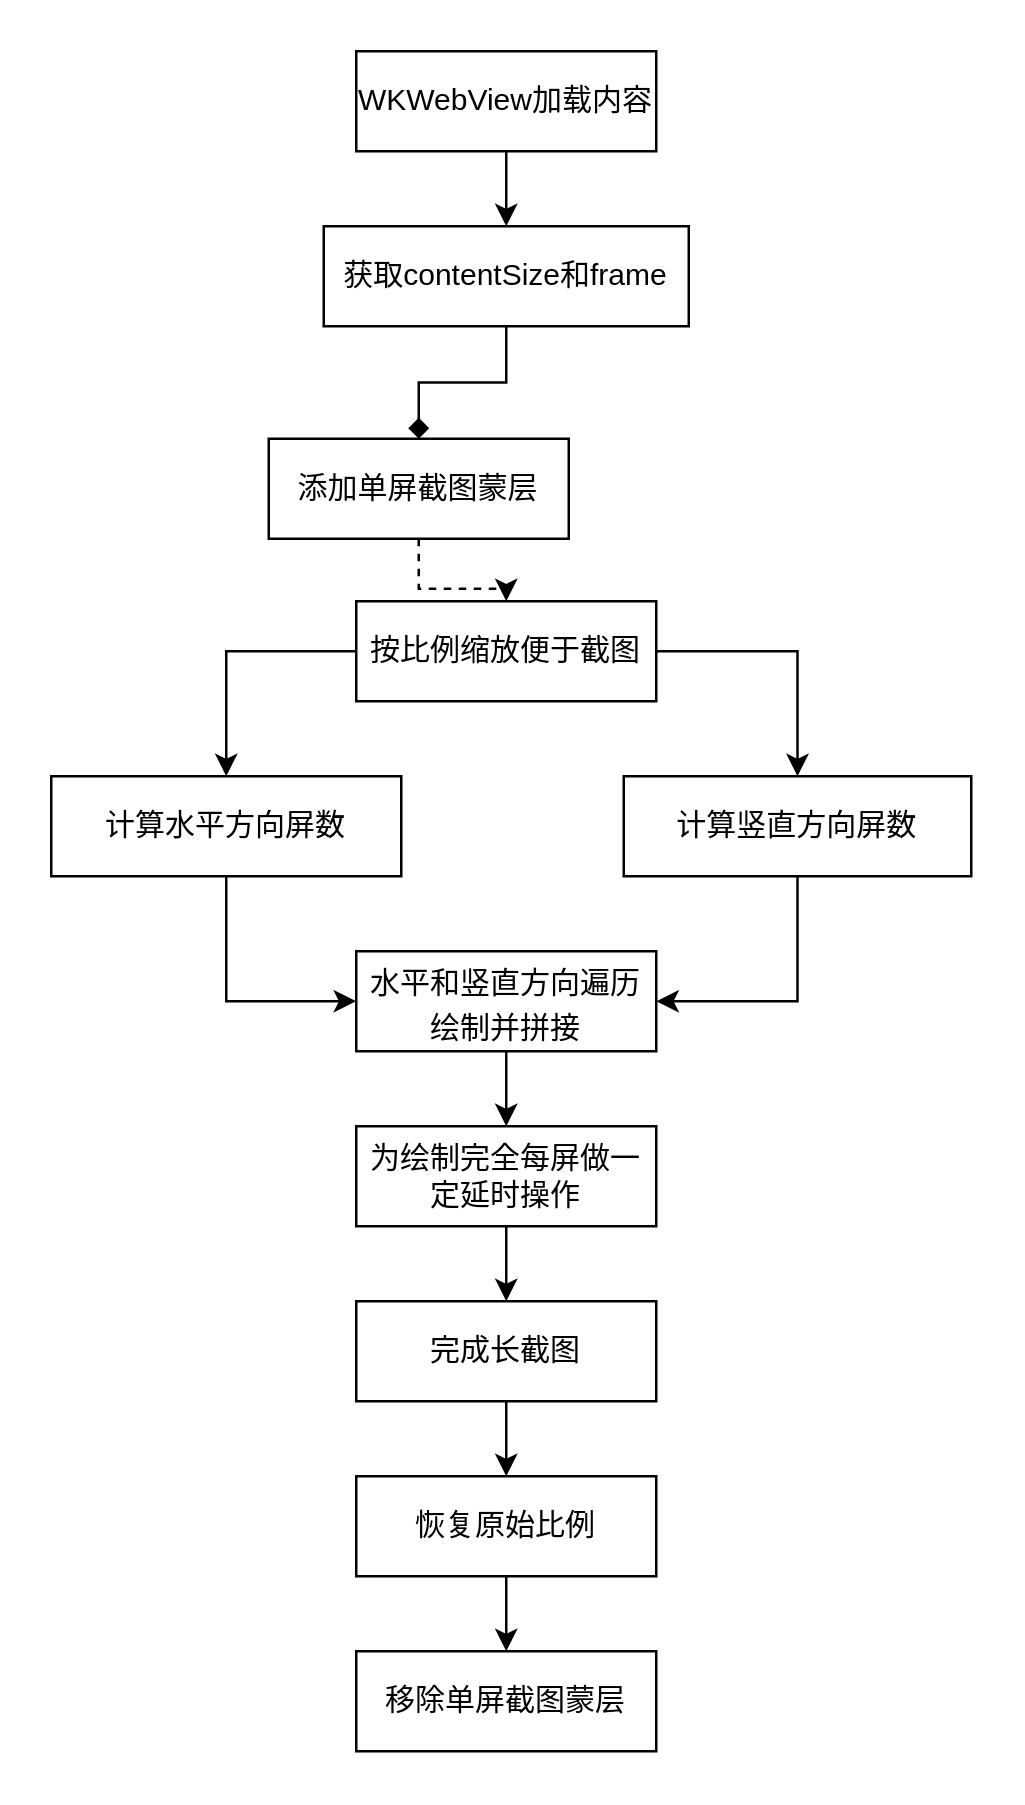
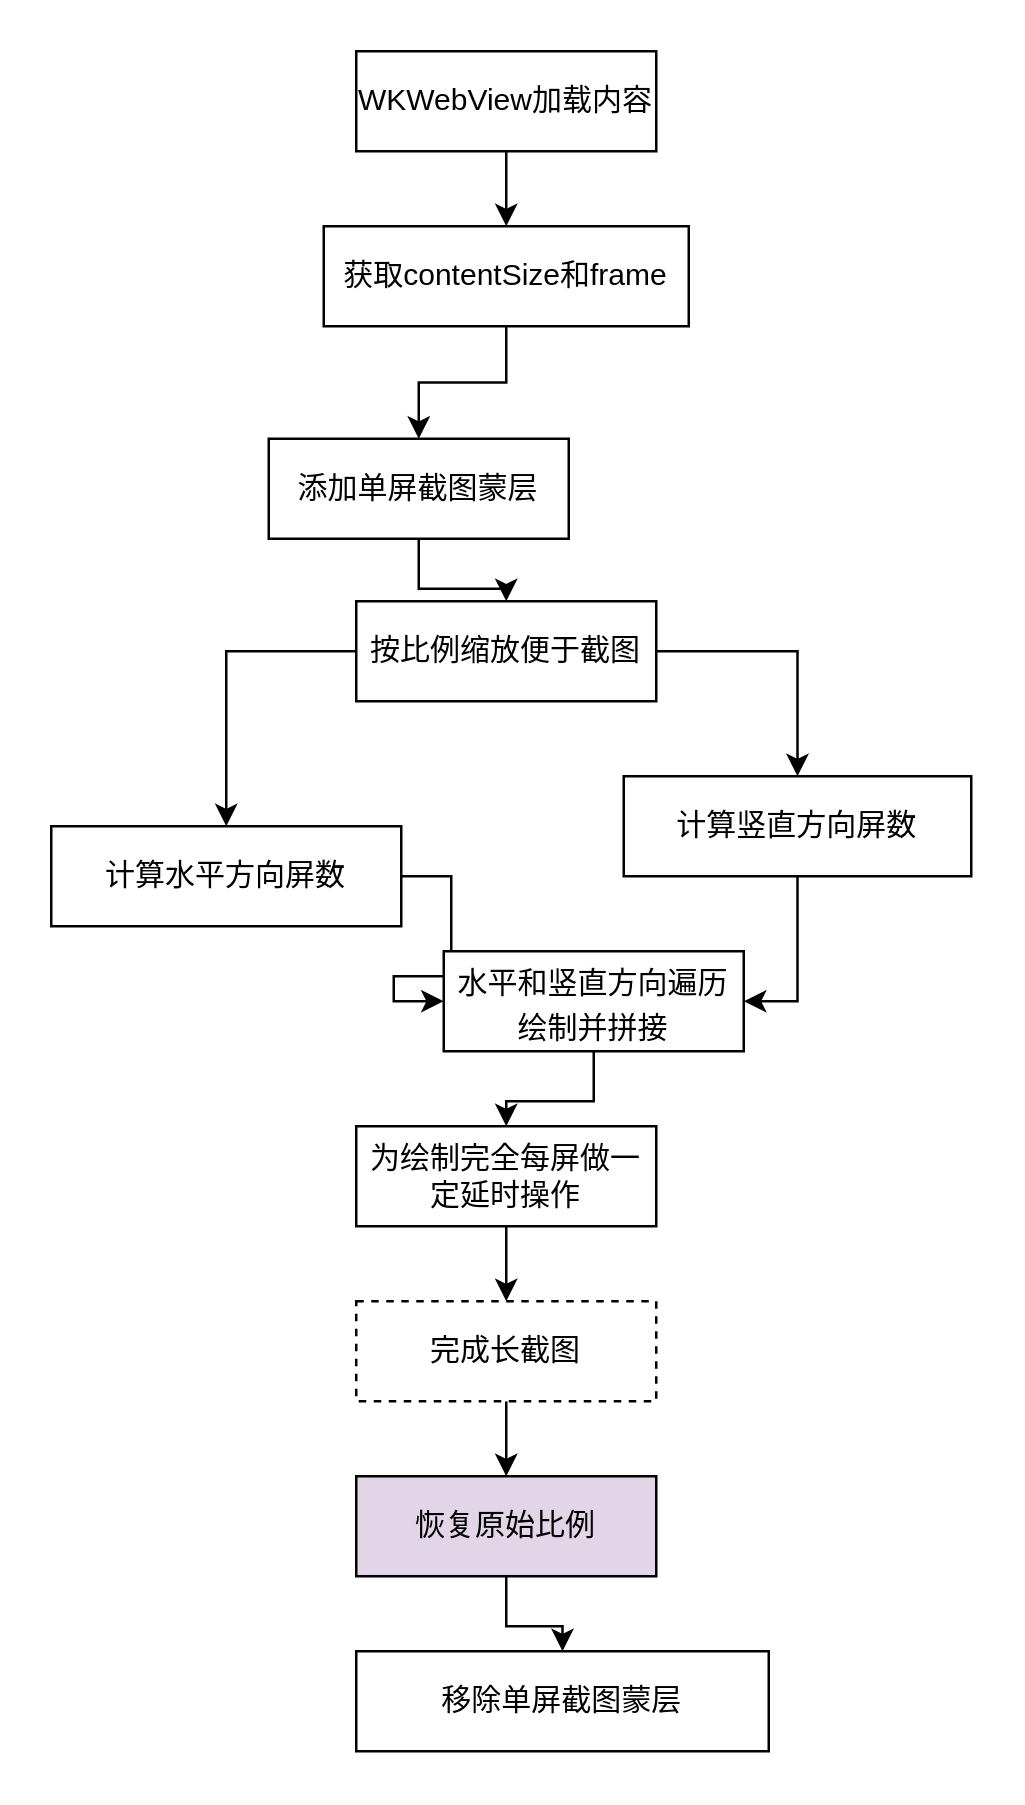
- <mxCell id="4" value="" style="edgeStyle=orthogonalEdgeStyle;rounded=0;orthogonalLoop=1;jettySize=auto;html=1;endArrow=diamond;" edge="1" parent="1" source="5" target="22"><mxGeometry relative="1" as="geometry" /></mxCell>
+ <mxCell id="4" value="" style="edgeStyle=orthogonalEdgeStyle;rounded=0;orthogonalLoop=1;jettySize=auto;html=1;" edge="1" parent="1" source="5" target="22"><mxGeometry relative="1" as="geometry" /></mxCell>
- <mxCell id="21" value="" style="edgeStyle=orthogonalEdgeStyle;rounded=0;orthogonalLoop=1;jettySize=auto;html=1;dashed=1;" edge="1" parent="1" source="22" target="18"><mxGeometry relative="1" as="geometry" /></mxCell>
+ <mxCell id="21" value="" style="edgeStyle=orthogonalEdgeStyle;rounded=0;orthogonalLoop=1;jettySize=auto;html=1;" edge="1" parent="1" source="22" target="18"><mxGeometry relative="1" as="geometry" /></mxCell>
- <mxCell id="7" value="计算水平方向屏数" style="rounded=0;whiteSpace=wrap;html=1;" vertex="1" parent="1"><mxGeometry x="20" y="310" width="140" height="40" as="geometry" /></mxCell>
+ <mxCell id="7" value="计算水平方向屏数" style="rounded=0;whiteSpace=wrap;html=1;" vertex="1" parent="1"><mxGeometry x="20" y="330" width="140" height="40" as="geometry" /></mxCell>
- <mxCell id="15" value="&lt;p style=&quot;margin: 0px ; font-stretch: normal ; line-height: normal ; font-family: &amp;#34;pingfang sc&amp;#34;&quot;&gt;水平和竖直方向遍历绘制并拼接&lt;/p&gt;" style="rounded=0;whiteSpace=wrap;html=1;strokeColor=#000000;" vertex="1" parent="1"><mxGeometry x="142" y="380" width="120" height="40" as="geometry" /></mxCell>
+ <mxCell id="15" value="&lt;p style=&quot;margin: 0px ; font-stretch: normal ; line-height: normal ; font-family: &amp;#34;pingfang sc&amp;#34;&quot;&gt;水平和竖直方向遍历绘制并拼接&lt;/p&gt;" style="rounded=0;whiteSpace=wrap;html=1;strokeColor=#000000;" vertex="1" parent="1"><mxGeometry x="177" y="380" width="120" height="40" as="geometry" /></mxCell>
- <mxCell id="11" value="完成长截图" style="rounded=0;whiteSpace=wrap;html=1;" vertex="1" parent="1"><mxGeometry x="142" y="520" width="120" height="40" as="geometry" /></mxCell>
+ <mxCell id="11" value="完成长截图" style="rounded=0;whiteSpace=wrap;html=1;dashed=1;" vertex="1" parent="1"><mxGeometry x="142" y="520" width="120" height="40" as="geometry" /></mxCell>
- <mxCell id="20" value="恢复原始比例" style="rounded=0;whiteSpace=wrap;html=1;" vertex="1" parent="1"><mxGeometry x="142" y="590" width="120" height="40" as="geometry" /></mxCell>
+ <mxCell id="20" value="恢复原始比例" style="rounded=0;whiteSpace=wrap;html=1;fillColor=#e1d5e7;" vertex="1" parent="1"><mxGeometry x="142" y="590" width="120" height="40" as="geometry" /></mxCell>
- <mxCell id="23" value="移除单屏截图蒙层" style="rounded=0;whiteSpace=wrap;html=1;" vertex="1" parent="1"><mxGeometry x="142" y="660" width="120" height="40" as="geometry" /></mxCell>
+ <mxCell id="23" value="移除单屏截图蒙层" style="rounded=0;whiteSpace=wrap;html=1;" vertex="1" parent="1"><mxGeometry x="142" y="660" width="165" height="40" as="geometry" /></mxCell>
